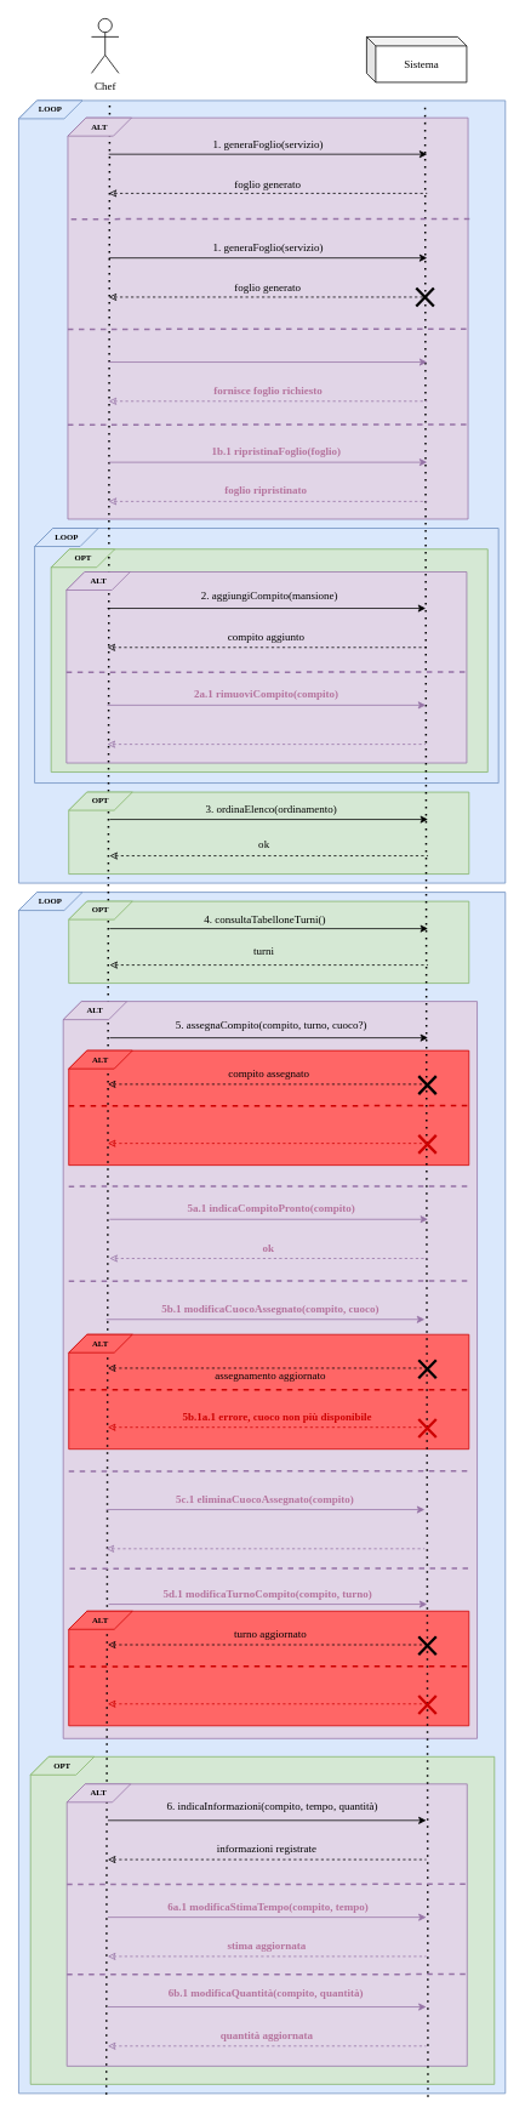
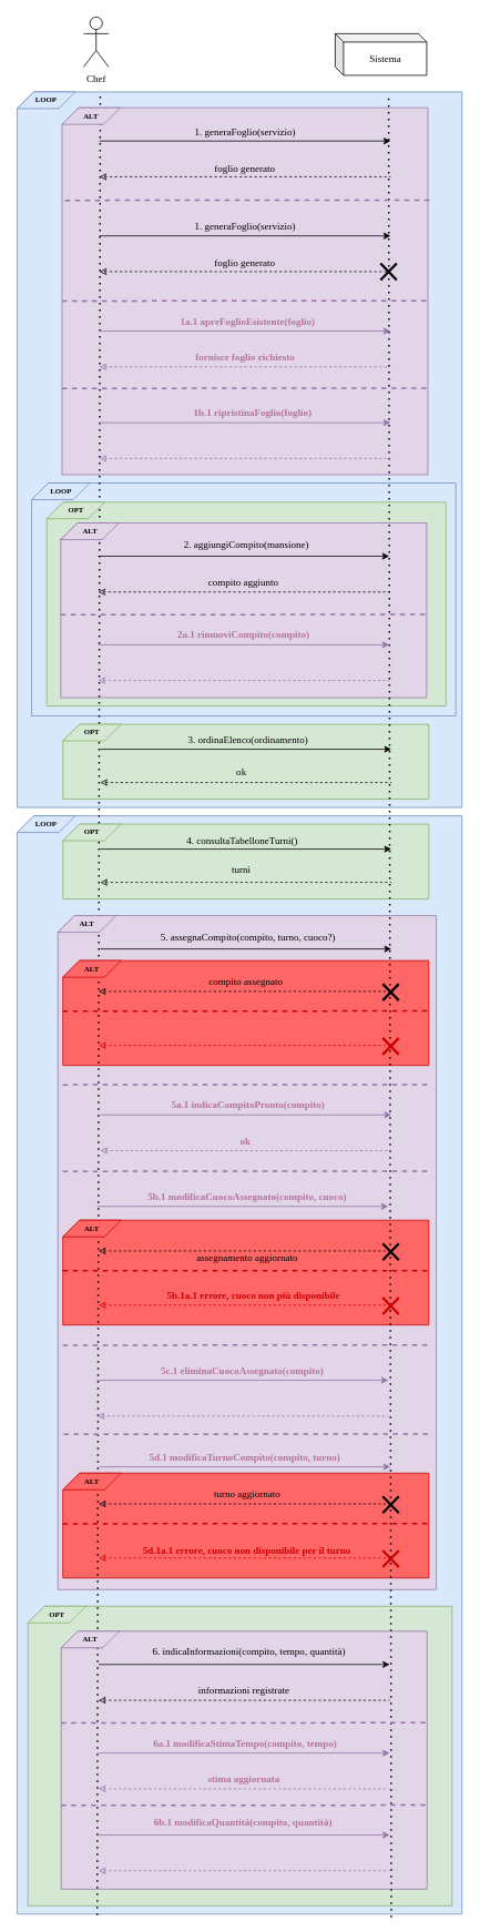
+ <mxCell id="39" value="1a.1 apreFoglioEsistente(foglio)" style="text;html=1;strokeColor=none;fillColor=none;align=center;verticalAlign=middle;whiteSpace=wrap;rounded=0;fontFamily=SF UI Text;fontColor=#B5739D;fontStyle=1" parent="1" vertex="1"><mxGeometry x="169.64" y="371" width="255" height="30" as="geometry" /></mxCell>
- <mxCell id="46" value="foglio ripristinato" style="text;html=1;strokeColor=none;fillColor=none;align=center;verticalAlign=middle;whiteSpace=wrap;rounded=0;fontFamily=SF UI Text;fontColor=#B5739D;fontStyle=1" parent="1" vertex="1"><mxGeometry x="231.5" y="524" width="120" height="30" as="geometry" /></mxCell>
+ <mxCell id="111" value="5d.1a.1 errore,&amp;nbsp;cuoco non disponibile per il turno" style="text;html=1;strokeColor=none;fillColor=none;align=center;verticalAlign=middle;whiteSpace=wrap;rounded=0;fontFamily=SF UI Text;fontStyle=1;fontColor=#CC0000;" parent="1" vertex="1"><mxGeometry x="149.87" y="1848" width="293.26" height="30" as="geometry" /></mxCell>
- <mxCell id="86" value="quantità aggiornata" style="text;html=1;strokeColor=none;fillColor=none;align=center;verticalAlign=middle;whiteSpace=wrap;rounded=0;fontFamily=SF UI Text;fontStyle=1;fontColor=#B5739D;" parent="1" vertex="1"><mxGeometry x="222.99" y="2221.5" width="140" height="30" as="geometry" /></mxCell>
